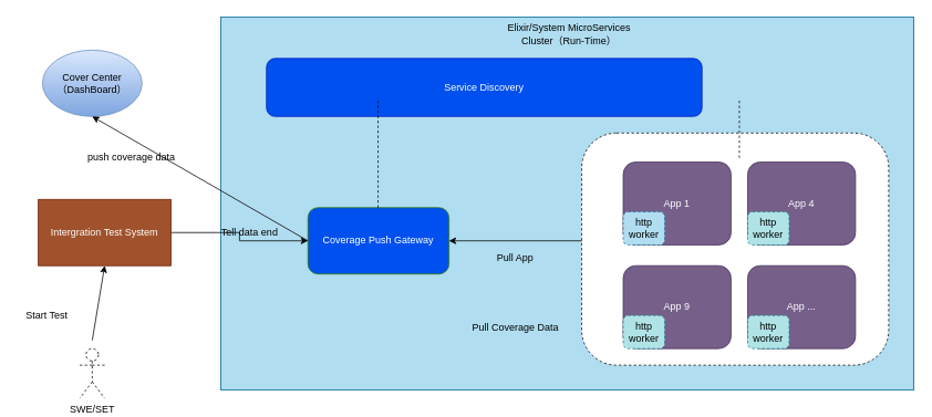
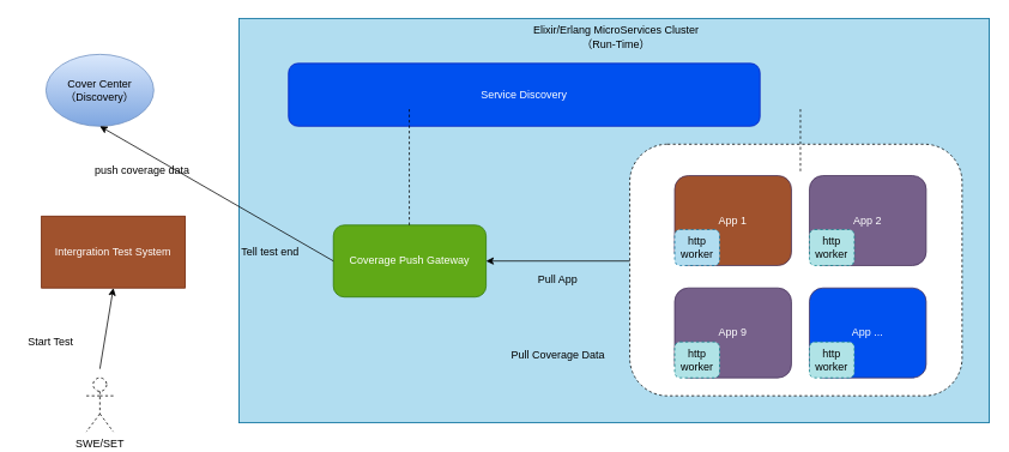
- <mxCell id="6" value="Elixir/System MicroServices Cluster（Run-Time）" style="text;html=1;strokeColor=none;fillColor=none;align=center;verticalAlign=middle;whiteSpace=wrap;rounded=0;" vertex="1" parent="3"><mxGeometry x="325" y="20" width="190" as="geometry" /></mxCell>
+ <mxCell id="6" value="Elixir/Erlang MicroServices Cluster（Run-Time）" style="text;html=1;strokeColor=none;fillColor=none;align=center;verticalAlign=middle;whiteSpace=wrap;rounded=0;" vertex="1" parent="3"><mxGeometry x="325" y="20" width="190" as="geometry" /></mxCell>
- <mxCell id="31" value="Cover Center&lt;br&gt;（DashBoard）" style="ellipse;whiteSpace=wrap;html=1;gradientColor=#7ea6e0;fillColor=#dae8fc;strokeColor=#6c8ebf;" vertex="1" parent="1"><mxGeometry x="50" y="60" width="120" height="80" as="geometry" /></mxCell>
+ <mxCell id="31" value="Cover Center&lt;br&gt;（Discovery）" style="ellipse;whiteSpace=wrap;html=1;gradientColor=#7ea6e0;fillColor=#dae8fc;strokeColor=#6c8ebf;" vertex="1" parent="1"><mxGeometry x="50" y="60" width="120" height="80" as="geometry" /></mxCell>
- <mxCell id="19" value="App 1" style="rounded=1;whiteSpace=wrap;html=1;fillColor=#76608a;strokeColor=#432D57;fontColor=#ffffff;" vertex="1" parent="18"><mxGeometry width="130" height="100" as="geometry" /></mxCell>
+ <mxCell id="19" value="App 1" style="rounded=1;whiteSpace=wrap;html=1;fillColor=#a0522d;strokeColor=#432D57;fontColor=#ffffff;" vertex="1" parent="18"><mxGeometry width="130" height="100" as="geometry" /></mxCell>
- <mxCell id="10" value="App 4" style="rounded=1;whiteSpace=wrap;html=1;fillColor=#76608a;strokeColor=#432D57;fontColor=#ffffff;" vertex="1" parent="8"><mxGeometry width="130" height="100" as="geometry" /></mxCell>
+ <mxCell id="10" value="App 2" style="rounded=1;whiteSpace=wrap;html=1;fillColor=#76608a;strokeColor=#432D57;fontColor=#ffffff;" vertex="1" parent="8"><mxGeometry width="130" height="100" as="geometry" /></mxCell>
- <mxCell id="26" value="Tell data end" style="text;html=1;strokeColor=none;fillColor=none;align=center;verticalAlign=middle;whiteSpace=wrap;rounded=0;dashed=1;" vertex="1" parent="3"><mxGeometry x="-15" y="250" width="100" height="20" as="geometry" /></mxCell>
+ <mxCell id="26" value="Tell test end" style="text;html=1;strokeColor=none;fillColor=none;align=center;verticalAlign=middle;whiteSpace=wrap;rounded=0;dashed=1;" vertex="1" parent="3"><mxGeometry x="-15" y="250" width="100" height="20" as="geometry" /></mxCell>
- <mxCell id="27" style="edgeStyle=orthogonalEdgeStyle;rounded=0;orthogonalLoop=1;jettySize=auto;html=1;entryX=0;entryY=0.5;entryDx=0;entryDy=0;" edge="1" parent="1" source="2" target="7"><mxGeometry relative="1" as="geometry" /></mxCell>
- <mxCell id="7" value="Coverage Push Gateway" style="rounded=1;whiteSpace=wrap;html=1;fillColor=#0050ef;strokeColor=#2D7600;fontColor=#ffffff;" vertex="1" parent="3"><mxGeometry x="105" y="230" width="170" height="80" as="geometry" /></mxCell>
+ <mxCell id="7" value="Coverage Push Gateway" style="rounded=1;whiteSpace=wrap;html=1;fillColor=#60a917;strokeColor=#2D7600;fontColor=#ffffff;" vertex="1" parent="3"><mxGeometry x="105" y="230" width="170" height="80" as="geometry" /></mxCell>
- <mxCell id="13" value="App ..." style="rounded=1;whiteSpace=wrap;html=1;fillColor=#76608a;strokeColor=#432D57;fontColor=#ffffff;" vertex="1" parent="12"><mxGeometry width="130" height="100" as="geometry" /></mxCell>
+ <mxCell id="13" value="App ..." style="rounded=1;whiteSpace=wrap;html=1;fillColor=#0050ef;strokeColor=#432D57;fontColor=#ffffff;" vertex="1" parent="12"><mxGeometry width="130" height="100" as="geometry" /></mxCell>
